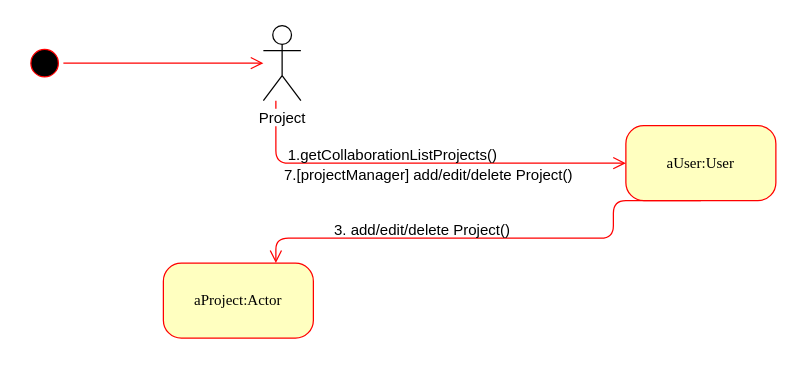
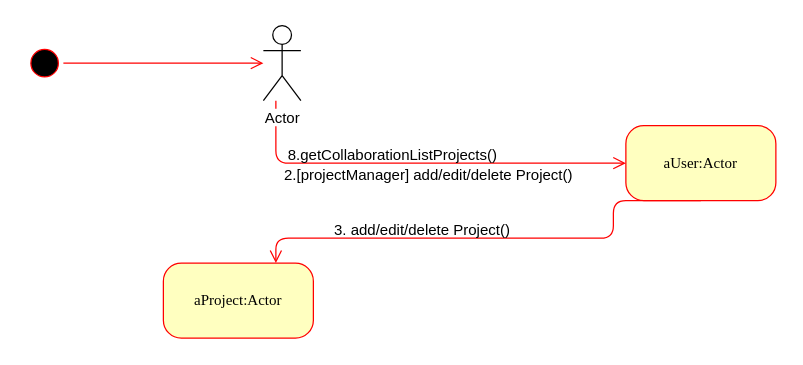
- <mxCell id="11" value="Project" style="shape=umlActor;verticalLabelPosition=bottom;labelBackgroundColor=#ffffff;verticalAlign=top;html=1;outlineConnect=0;" vertex="1" parent="1"><mxGeometry x="210" y="20" width="30" height="60" as="geometry" /></mxCell>
+ <mxCell id="11" value="Actor" style="shape=umlActor;verticalLabelPosition=bottom;labelBackgroundColor=#ffffff;verticalAlign=top;html=1;outlineConnect=0;" vertex="1" parent="1"><mxGeometry x="210" y="20" width="30" height="60" as="geometry" /></mxCell>
- <mxCell id="8" value="&lt;font&gt;1.&lt;/font&gt;&lt;font&gt;&lt;font&gt;&lt;font&gt;getCollaborationListProjects()&lt;/font&gt;&lt;/font&gt;&lt;/font&gt;" style="text;html=1;resizable=0;points=[];autosize=1;align=left;verticalAlign=top;spacingTop=-4;" vertex="1" parent="1"><mxGeometry x="228" y="114" width="200" height="20" as="geometry" /></mxCell>
+ <mxCell id="8" value="&lt;font&gt;8.&lt;/font&gt;&lt;font&gt;&lt;font&gt;&lt;font&gt;getCollaborationListProjects()&lt;/font&gt;&lt;/font&gt;&lt;/font&gt;" style="text;html=1;resizable=0;points=[];autosize=1;align=left;verticalAlign=top;spacingTop=-4;" vertex="1" parent="1"><mxGeometry x="228" y="114" width="200" height="20" as="geometry" /></mxCell>
- <mxCell id="4" value="aUser:User" style="rounded=1;whiteSpace=wrap;html=1;arcSize=24;fillColor=#ffffc0;strokeColor=#ff0000;shadow=0;comic=0;labelBackgroundColor=none;fontFamily=Verdana;fontSize=12;fontColor=#000000;align=center;" vertex="1" parent="1"><mxGeometry x="500" y="100" width="120" height="60" as="geometry" /></mxCell>
+ <mxCell id="4" value="aUser:Actor" style="rounded=1;whiteSpace=wrap;html=1;arcSize=24;fillColor=#ffffc0;strokeColor=#ff0000;shadow=0;comic=0;labelBackgroundColor=none;fontFamily=Verdana;fontSize=12;fontColor=#000000;align=center;" vertex="1" parent="1"><mxGeometry x="500" y="100" width="120" height="60" as="geometry" /></mxCell>
- <mxCell id="9" value="7.[projectManager] add/edit/delete Project()" style="text;html=1;resizable=0;points=[];autosize=1;align=left;verticalAlign=top;spacingTop=-4;" vertex="1" parent="1"><mxGeometry x="225" y="130" width="280" height="20" as="geometry" /></mxCell>
+ <mxCell id="9" value="2.[projectManager] add/edit/delete Project()" style="text;html=1;resizable=0;points=[];autosize=1;align=left;verticalAlign=top;spacingTop=-4;" vertex="1" parent="1"><mxGeometry x="225" y="130" width="280" height="20" as="geometry" /></mxCell>
